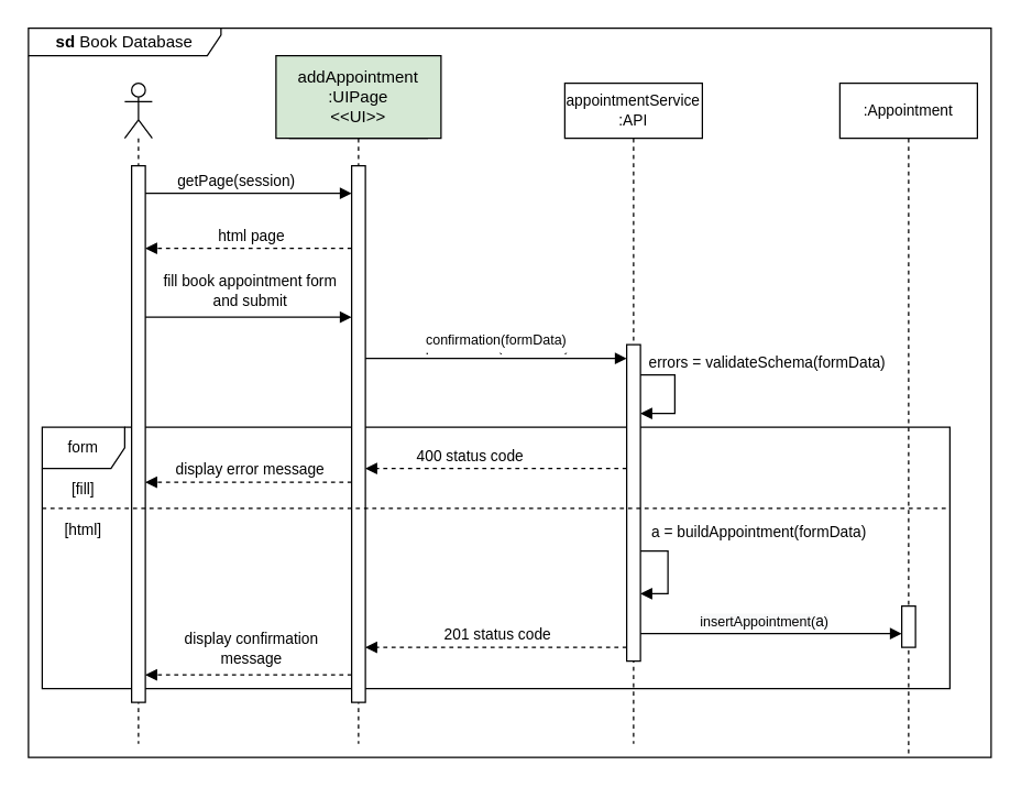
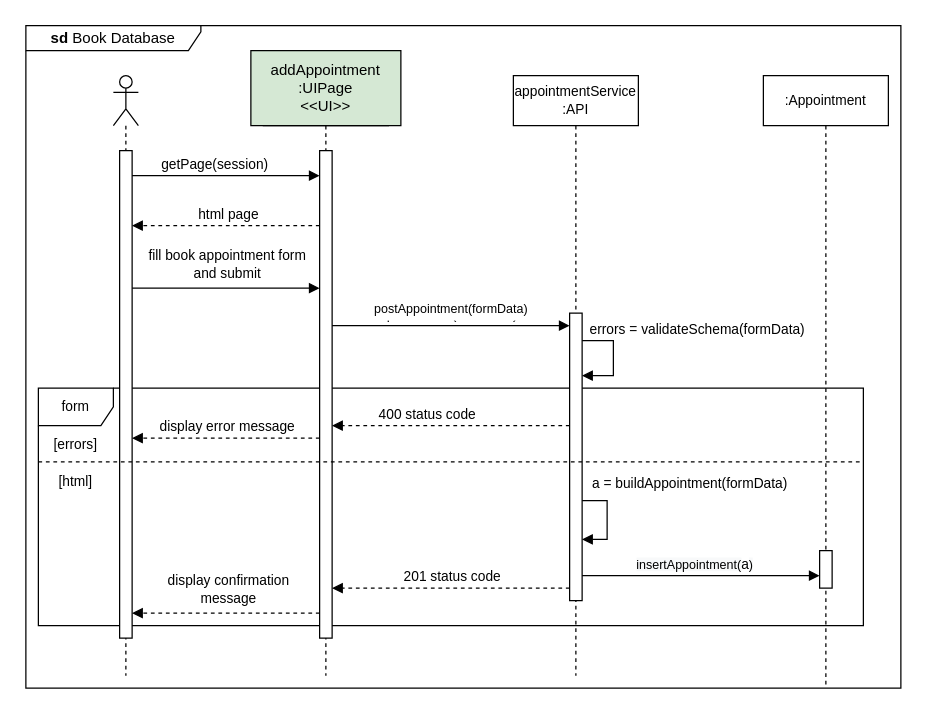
- <mxCell id="39" value="&lt;font style=&quot;font-size: 10px&quot;&gt;confirmation(formData)&lt;/font&gt;" style="text;html=1;align=center;verticalAlign=middle;resizable=0;points=[];autosize=1;strokeColor=none;fillColor=#FFFFFF;" vertex="1" parent="1"><mxGeometry x="290" y="236" width="140" height="20" as="geometry" /></mxCell>
+ <mxCell id="39" value="&lt;font style=&quot;font-size: 10px&quot;&gt;postAppointment(formData)&lt;/font&gt;" style="text;html=1;align=center;verticalAlign=middle;resizable=0;points=[];autosize=1;strokeColor=none;fillColor=#FFFFFF;" vertex="1" parent="1"><mxGeometry x="290" y="236" width="140" height="20" as="geometry" /></mxCell>
- <mxCell id="27" value="[fill]" style="text;html=1;strokeColor=none;fillColor=none;align=center;verticalAlign=middle;whiteSpace=wrap;rounded=0;fontFamily=Helvetica;fontSize=11;" vertex="1" parent="1"><mxGeometry x="30" y="340" width="60" height="30" as="geometry" /></mxCell>
+ <mxCell id="27" value="[errors]" style="text;html=1;strokeColor=none;fillColor=none;align=center;verticalAlign=middle;whiteSpace=wrap;rounded=0;fontFamily=Helvetica;fontSize=11;" vertex="1" parent="1"><mxGeometry x="30" y="340" width="60" height="30" as="geometry" /></mxCell>
